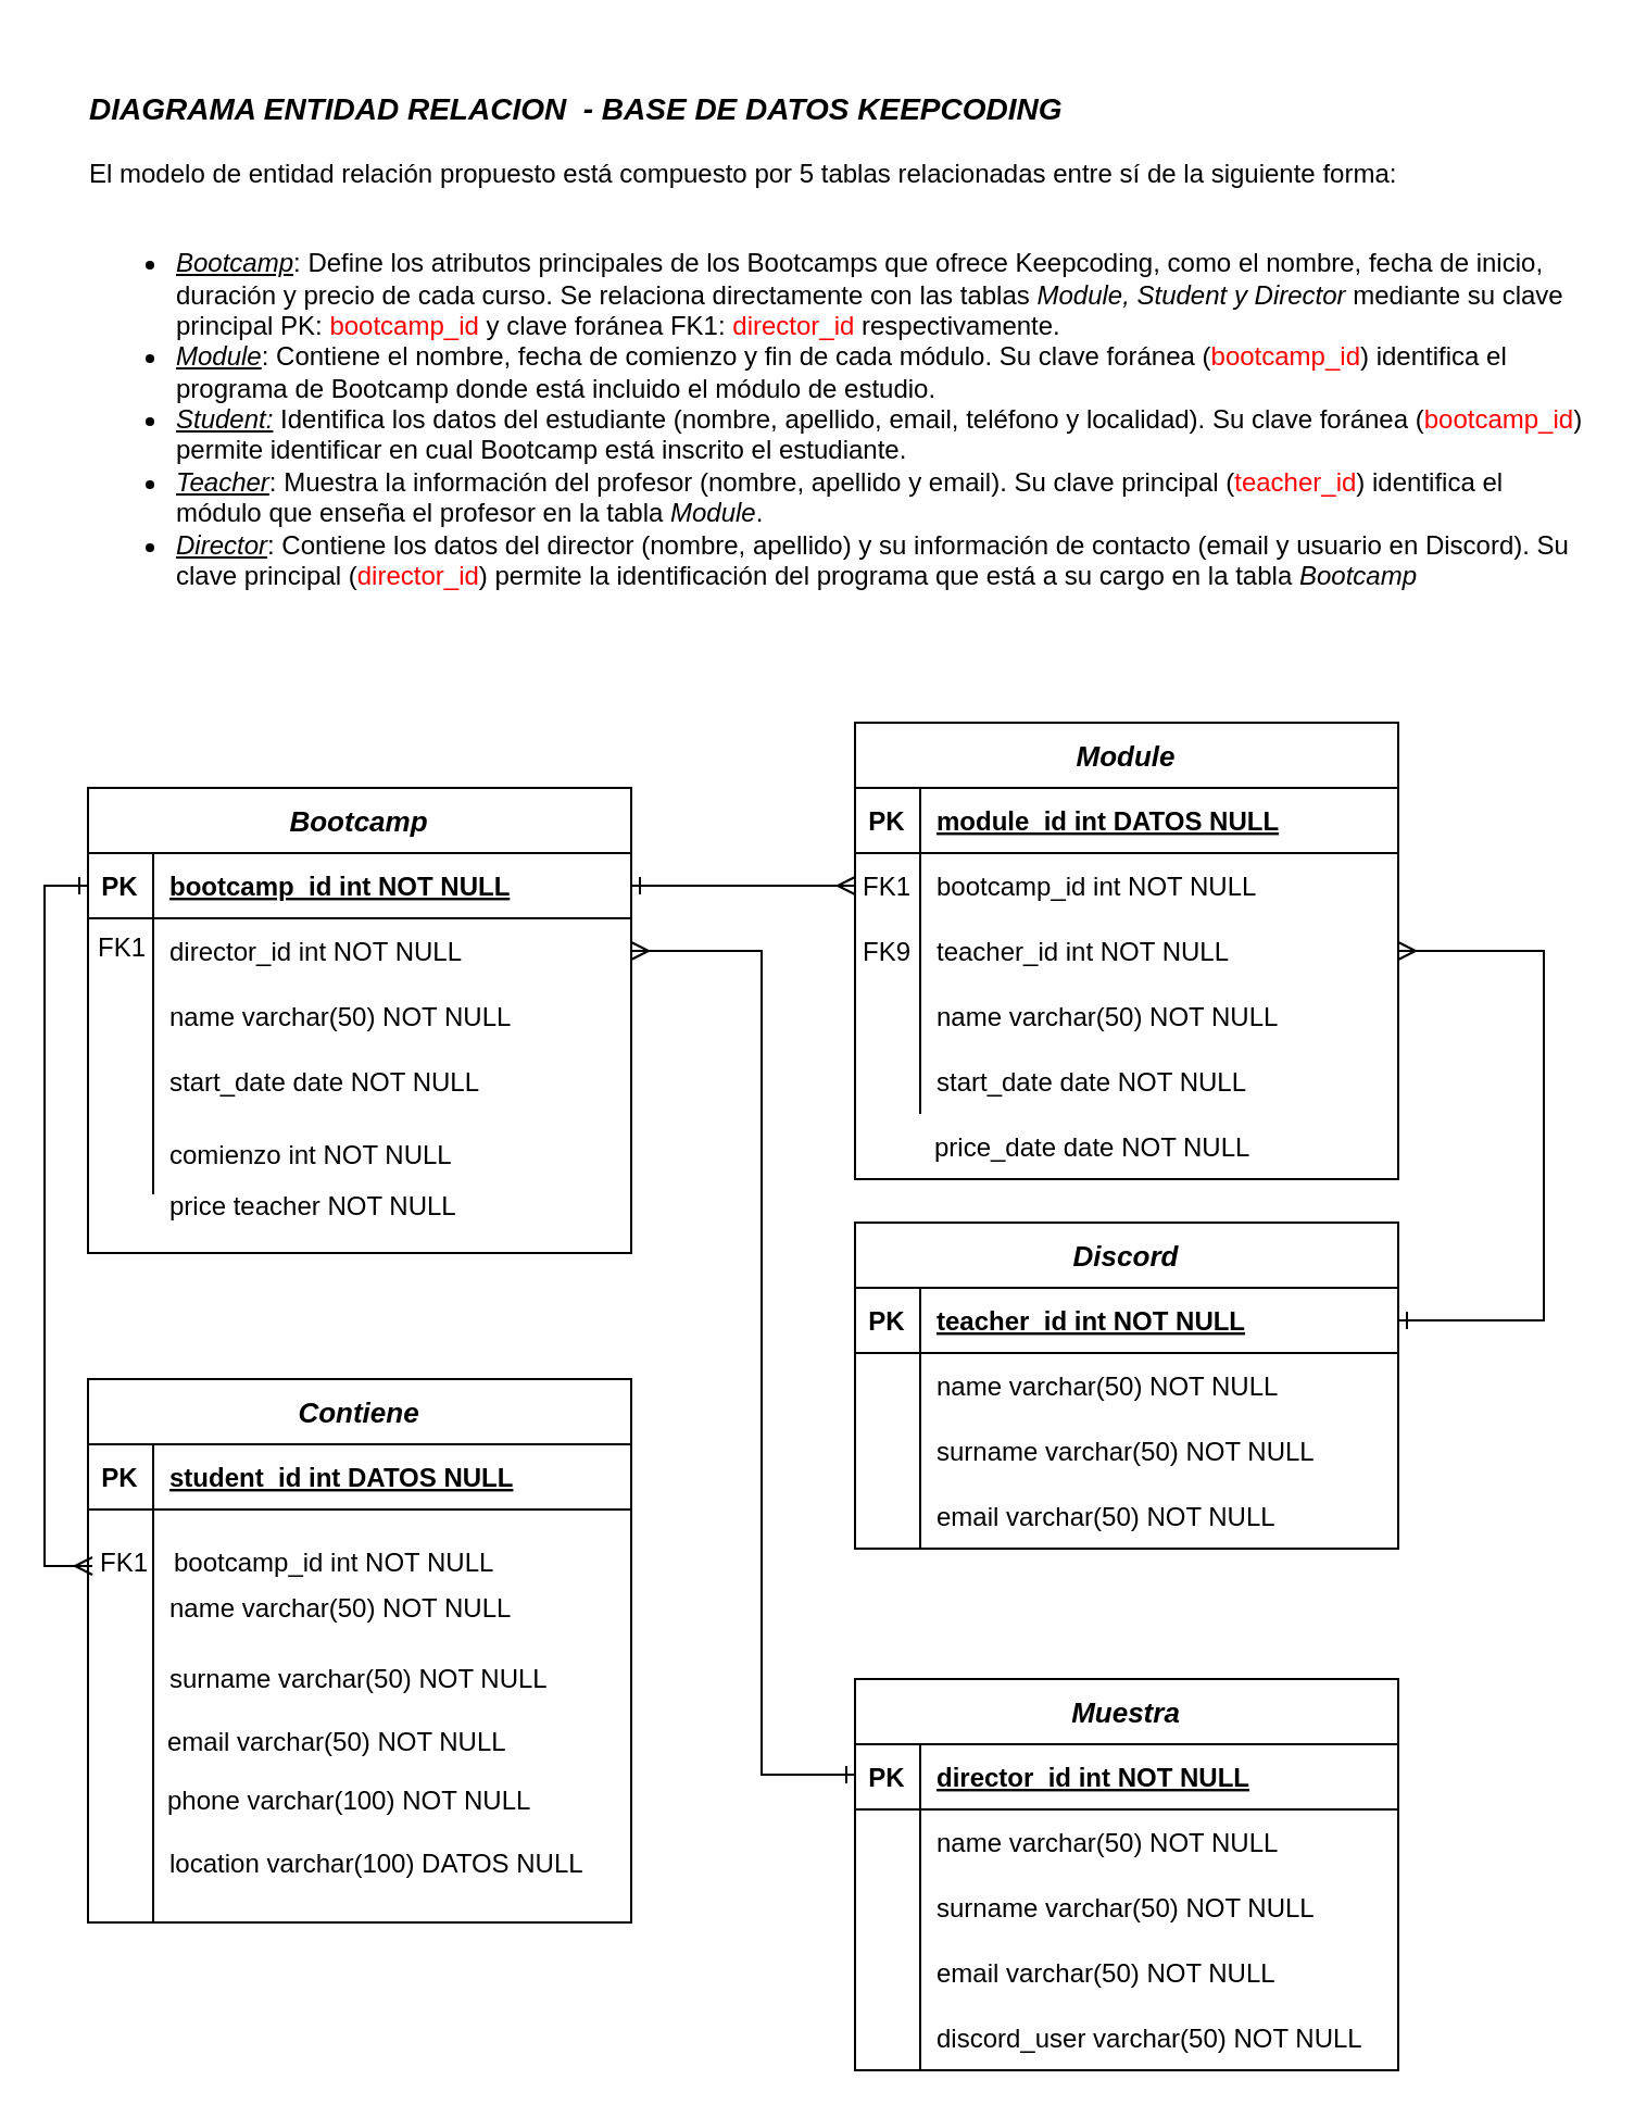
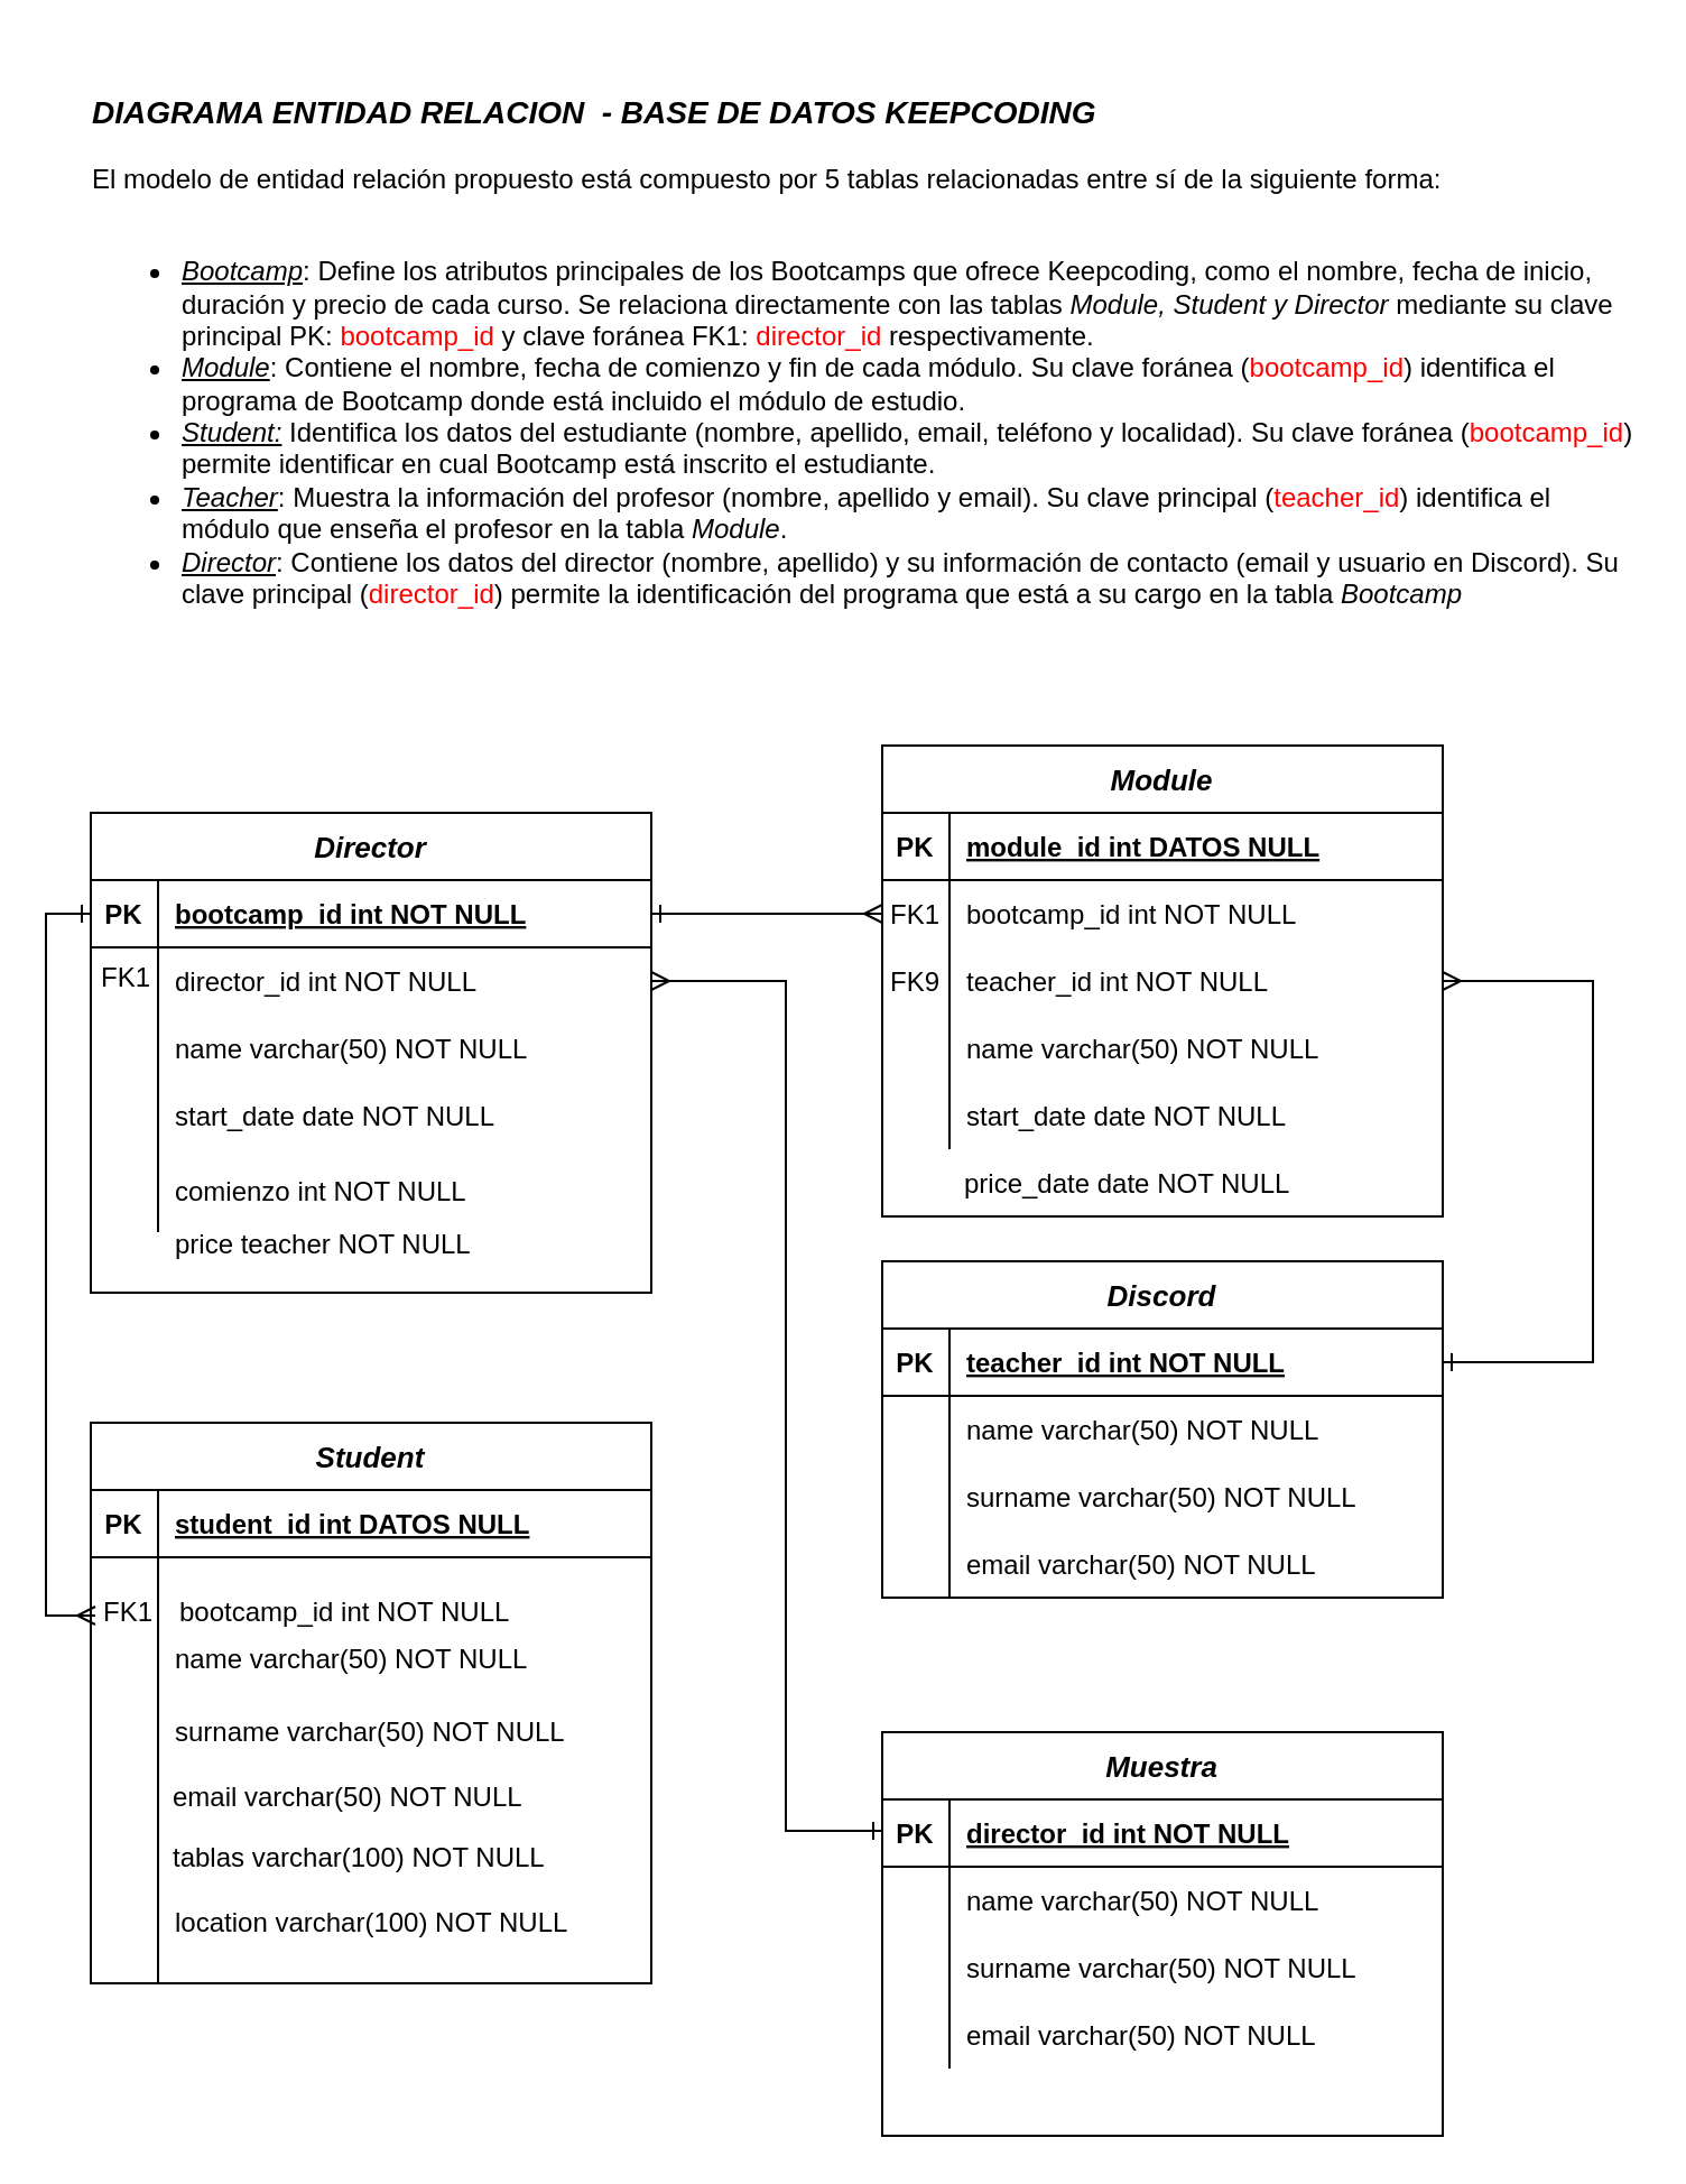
- <mxCell id="68" value="Bootcamp" style="shape=table;startSize=30;container=1;collapsible=1;childLayout=tableLayout;fixedRows=1;rowLines=0;fontStyle=3;align=center;resizeLast=1;fontSize=13;" parent="67" vertex="1"><mxGeometry width="250" height="214" as="geometry" /></mxCell>
+ <mxCell id="68" value="Director" style="shape=table;startSize=30;container=1;collapsible=1;childLayout=tableLayout;fixedRows=1;rowLines=0;fontStyle=3;align=center;resizeLast=1;fontSize=13;" parent="67" vertex="1"><mxGeometry width="250" height="214" as="geometry" /></mxCell>
- <mxCell id="21" value="Contiene" style="shape=table;startSize=30;container=1;collapsible=1;childLayout=tableLayout;fixedRows=1;rowLines=0;fontStyle=3;align=center;resizeLast=1;fontSize=13;" parent="1" vertex="1"><mxGeometry x="40" y="634" width="250" height="250" as="geometry" /></mxCell>
+ <mxCell id="21" value="Student" style="shape=table;startSize=30;container=1;collapsible=1;childLayout=tableLayout;fixedRows=1;rowLines=0;fontStyle=3;align=center;resizeLast=1;fontSize=13;" parent="1" vertex="1"><mxGeometry x="40" y="634" width="250" height="250" as="geometry" /></mxCell>
- <mxCell id="99" value="phone varchar(100) NOT NULL" style="shape=partialRectangle;overflow=hidden;connectable=0;fillColor=none;top=0;left=0;bottom=0;right=0;align=left;spacingLeft=6;" parent="97" vertex="1"><mxGeometry x="30" width="220" height="35" as="geometry"><mxRectangle width="220" height="35" as="alternateBounds" /></mxGeometry></mxCell>
+ <mxCell id="99" value="tablas varchar(100) NOT NULL" style="shape=partialRectangle;overflow=hidden;connectable=0;fillColor=none;top=0;left=0;bottom=0;right=0;align=left;spacingLeft=6;" parent="97" vertex="1"><mxGeometry x="30" width="220" height="35" as="geometry"><mxRectangle width="220" height="35" as="alternateBounds" /></mxGeometry></mxCell>
- <mxCell id="102" value="location varchar(100) DATOS NULL" style="shape=partialRectangle;overflow=hidden;connectable=0;fillColor=none;top=0;left=0;bottom=0;right=0;align=left;spacingLeft=6;" parent="100" vertex="1"><mxGeometry x="30" width="220" height="35" as="geometry"><mxRectangle width="220" height="35" as="alternateBounds" /></mxGeometry></mxCell>
+ <mxCell id="102" value="location varchar(100) NOT NULL" style="shape=partialRectangle;overflow=hidden;connectable=0;fillColor=none;top=0;left=0;bottom=0;right=0;align=left;spacingLeft=6;" parent="100" vertex="1"><mxGeometry x="30" width="220" height="35" as="geometry"><mxRectangle width="220" height="35" as="alternateBounds" /></mxGeometry></mxCell>
- <mxCell id="65" value="discord_user varchar(50) NOT NULL" style="shape=partialRectangle;overflow=hidden;connectable=0;fillColor=none;top=0;left=0;bottom=0;right=0;align=left;spacingLeft=6;" parent="63" vertex="1"><mxGeometry x="30" width="220" height="30" as="geometry"><mxRectangle width="220" height="30" as="alternateBounds" /></mxGeometry></mxCell>
